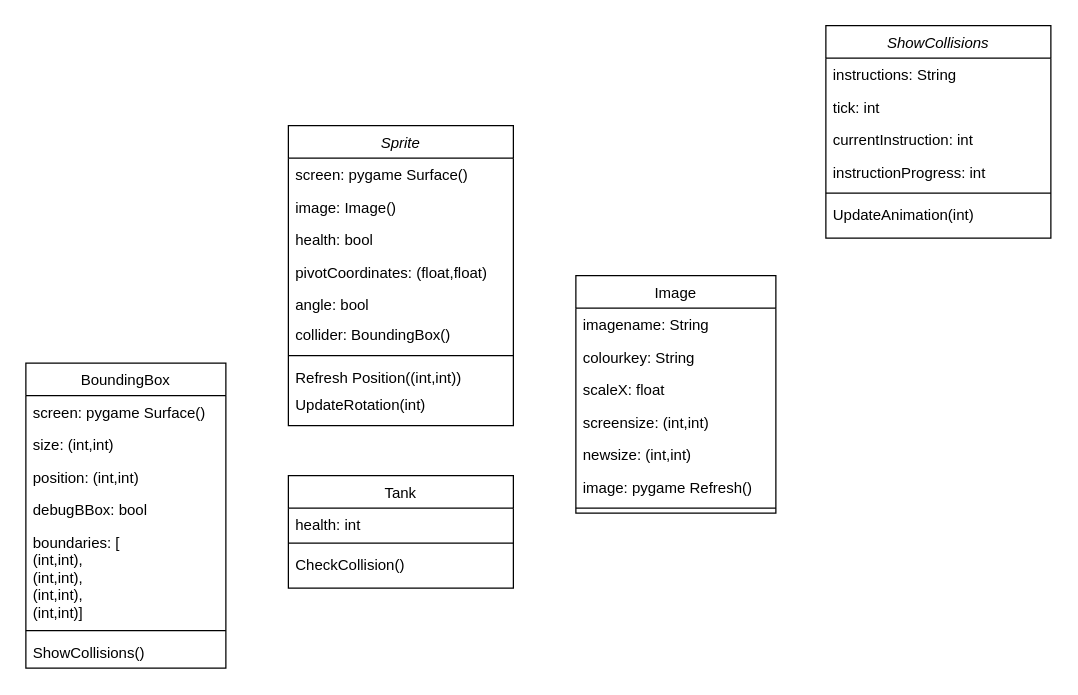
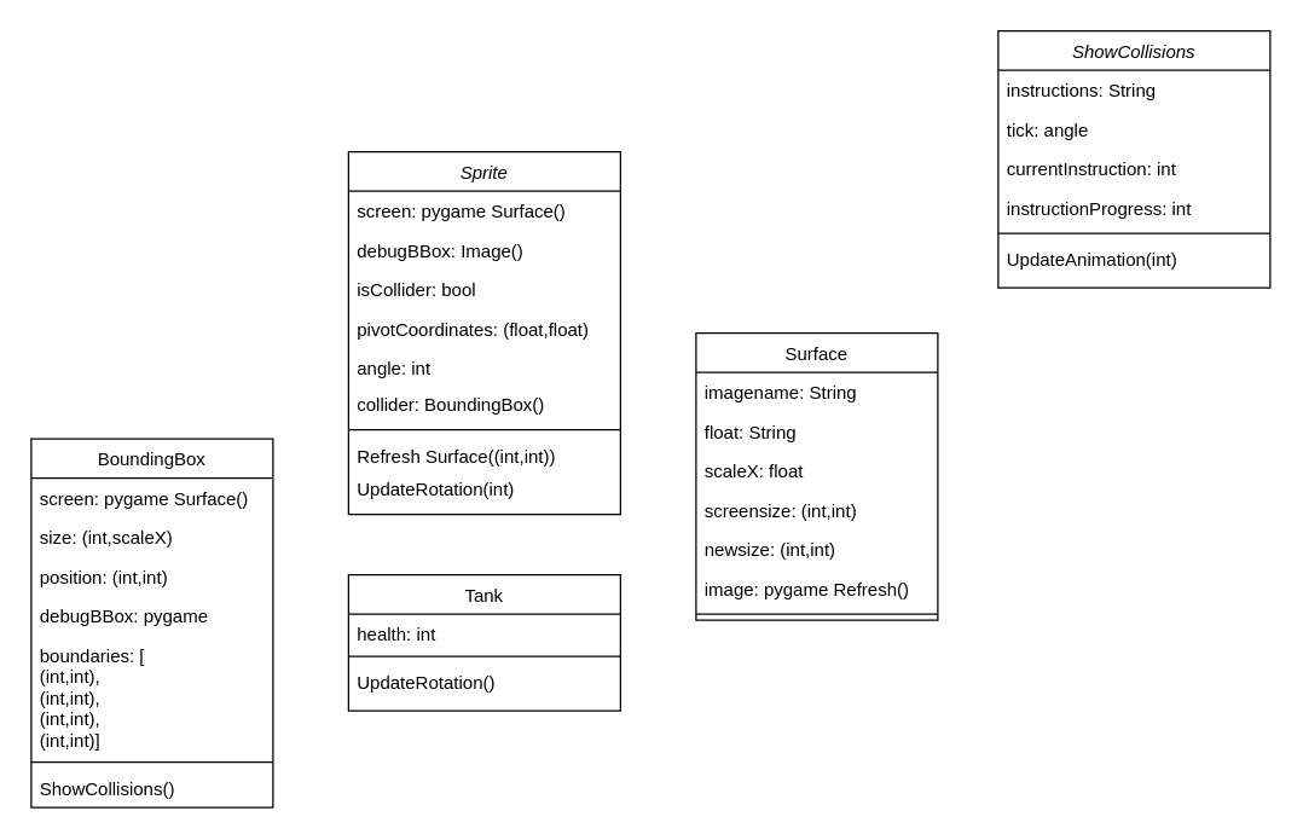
- <mxCell id="34" value="tick: int" style="text;align=left;verticalAlign=top;spacingLeft=4;spacingRight=4;overflow=hidden;rotatable=0;points=[[0,0.5],[1,0.5]];portConstraint=eastwest;rounded=0;shadow=0;html=0;" parent="32" vertex="1"><mxGeometry y="52" width="180" height="26" as="geometry" /></mxCell>
+ <mxCell id="34" value="tick: angle" style="text;align=left;verticalAlign=top;spacingLeft=4;spacingRight=4;overflow=hidden;rotatable=0;points=[[0,0.5],[1,0.5]];portConstraint=eastwest;rounded=0;shadow=0;html=0;" parent="32" vertex="1"><mxGeometry y="52" width="180" height="26" as="geometry" /></mxCell>
- <mxCell id="4" value="image: Image()" style="text;align=left;verticalAlign=top;spacingLeft=4;spacingRight=4;overflow=hidden;rotatable=0;points=[[0,0.5],[1,0.5]];portConstraint=eastwest;rounded=0;shadow=0;html=0;" parent="2" vertex="1"><mxGeometry y="52" width="180" height="26" as="geometry" /></mxCell>
+ <mxCell id="4" value="debugBBox: Image()" style="text;align=left;verticalAlign=top;spacingLeft=4;spacingRight=4;overflow=hidden;rotatable=0;points=[[0,0.5],[1,0.5]];portConstraint=eastwest;rounded=0;shadow=0;html=0;" parent="2" vertex="1"><mxGeometry y="52" width="180" height="26" as="geometry" /></mxCell>
- <mxCell id="5" value="health: bool" style="text;align=left;verticalAlign=top;spacingLeft=4;spacingRight=4;overflow=hidden;rotatable=0;points=[[0,0.5],[1,0.5]];portConstraint=eastwest;rounded=0;shadow=0;html=0;" parent="2" vertex="1"><mxGeometry y="78" width="180" height="26" as="geometry" /></mxCell>
+ <mxCell id="5" value="isCollider: bool" style="text;align=left;verticalAlign=top;spacingLeft=4;spacingRight=4;overflow=hidden;rotatable=0;points=[[0,0.5],[1,0.5]];portConstraint=eastwest;rounded=0;shadow=0;html=0;" parent="2" vertex="1"><mxGeometry y="78" width="180" height="26" as="geometry" /></mxCell>
- <mxCell id="16" value="Image" style="swimlane;fontStyle=0;align=center;verticalAlign=top;childLayout=stackLayout;horizontal=1;startSize=26;horizontalStack=0;resizeParent=1;resizeLast=0;collapsible=1;marginBottom=0;rounded=0;shadow=0;strokeWidth=1;" parent="1" vertex="1"><mxGeometry x="460" y="220" width="160" height="190" as="geometry"><mxRectangle x="130" y="380" width="160" height="26" as="alternateBounds" /></mxGeometry></mxCell>
+ <mxCell id="16" value="Surface" style="swimlane;fontStyle=0;align=center;verticalAlign=top;childLayout=stackLayout;horizontal=1;startSize=26;horizontalStack=0;resizeParent=1;resizeLast=0;collapsible=1;marginBottom=0;rounded=0;shadow=0;strokeWidth=1;" parent="1" vertex="1"><mxGeometry x="460" y="220" width="160" height="190" as="geometry"><mxRectangle x="130" y="380" width="160" height="26" as="alternateBounds" /></mxGeometry></mxCell>
- <mxCell id="7" value="angle: bool" style="text;align=left;verticalAlign=top;spacingLeft=4;spacingRight=4;overflow=hidden;rotatable=0;points=[[0,0.5],[1,0.5]];portConstraint=eastwest;" parent="2" vertex="1"><mxGeometry y="130" width="180" height="24" as="geometry" /></mxCell>
+ <mxCell id="7" value="angle: int" style="text;align=left;verticalAlign=top;spacingLeft=4;spacingRight=4;overflow=hidden;rotatable=0;points=[[0,0.5],[1,0.5]];portConstraint=eastwest;" parent="2" vertex="1"><mxGeometry y="130" width="180" height="24" as="geometry" /></mxCell>
- <mxCell id="18" value="colourkey: String" style="text;align=left;verticalAlign=top;spacingLeft=4;spacingRight=4;overflow=hidden;rotatable=0;points=[[0,0.5],[1,0.5]];portConstraint=eastwest;" parent="16" vertex="1"><mxGeometry y="52" width="160" height="26" as="geometry" /></mxCell>
+ <mxCell id="18" value="float: String" style="text;align=left;verticalAlign=top;spacingLeft=4;spacingRight=4;overflow=hidden;rotatable=0;points=[[0,0.5],[1,0.5]];portConstraint=eastwest;" parent="16" vertex="1"><mxGeometry y="52" width="160" height="26" as="geometry" /></mxCell>
- <mxCell id="10" value="Refresh Position((int,int))" style="text;align=left;verticalAlign=top;spacingLeft=4;spacingRight=4;overflow=hidden;rotatable=0;points=[[0,0.5],[1,0.5]];portConstraint=eastwest;" parent="2" vertex="1"><mxGeometry y="188" width="180" height="22" as="geometry" /></mxCell>
+ <mxCell id="10" value="Refresh Surface((int,int))" style="text;align=left;verticalAlign=top;spacingLeft=4;spacingRight=4;overflow=hidden;rotatable=0;points=[[0,0.5],[1,0.5]];portConstraint=eastwest;" parent="2" vertex="1"><mxGeometry y="188" width="180" height="22" as="geometry" /></mxCell>
- <mxCell id="26" value="size: (int,int)" style="text;align=left;verticalAlign=top;spacingLeft=4;spacingRight=4;overflow=hidden;rotatable=0;points=[[0,0.5],[1,0.5]];portConstraint=eastwest;" parent="24" vertex="1"><mxGeometry y="52" width="160" height="26" as="geometry" /></mxCell>
+ <mxCell id="26" value="size: (int,scaleX)" style="text;align=left;verticalAlign=top;spacingLeft=4;spacingRight=4;overflow=hidden;rotatable=0;points=[[0,0.5],[1,0.5]];portConstraint=eastwest;" parent="24" vertex="1"><mxGeometry y="52" width="160" height="26" as="geometry" /></mxCell>
- <mxCell id="28" value="debugBBox: bool" style="text;align=left;verticalAlign=top;spacingLeft=4;spacingRight=4;overflow=hidden;rotatable=0;points=[[0,0.5],[1,0.5]];portConstraint=eastwest;" parent="24" vertex="1"><mxGeometry y="104" width="160" height="26" as="geometry" /></mxCell>
+ <mxCell id="28" value="debugBBox: pygame" style="text;align=left;verticalAlign=top;spacingLeft=4;spacingRight=4;overflow=hidden;rotatable=0;points=[[0,0.5],[1,0.5]];portConstraint=eastwest;" parent="24" vertex="1"><mxGeometry y="104" width="160" height="26" as="geometry" /></mxCell>
- <mxCell id="15" value="CheckCollision()" style="text;align=left;verticalAlign=top;spacingLeft=4;spacingRight=4;overflow=hidden;rotatable=0;points=[[0,0.5],[1,0.5]];portConstraint=eastwest;fontStyle=0" parent="12" vertex="1"><mxGeometry y="58" width="180" height="22" as="geometry" /></mxCell>
+ <mxCell id="15" value="UpdateRotation()" style="text;align=left;verticalAlign=top;spacingLeft=4;spacingRight=4;overflow=hidden;rotatable=0;points=[[0,0.5],[1,0.5]];portConstraint=eastwest;fontStyle=0" parent="12" vertex="1"><mxGeometry y="58" width="180" height="22" as="geometry" /></mxCell>
